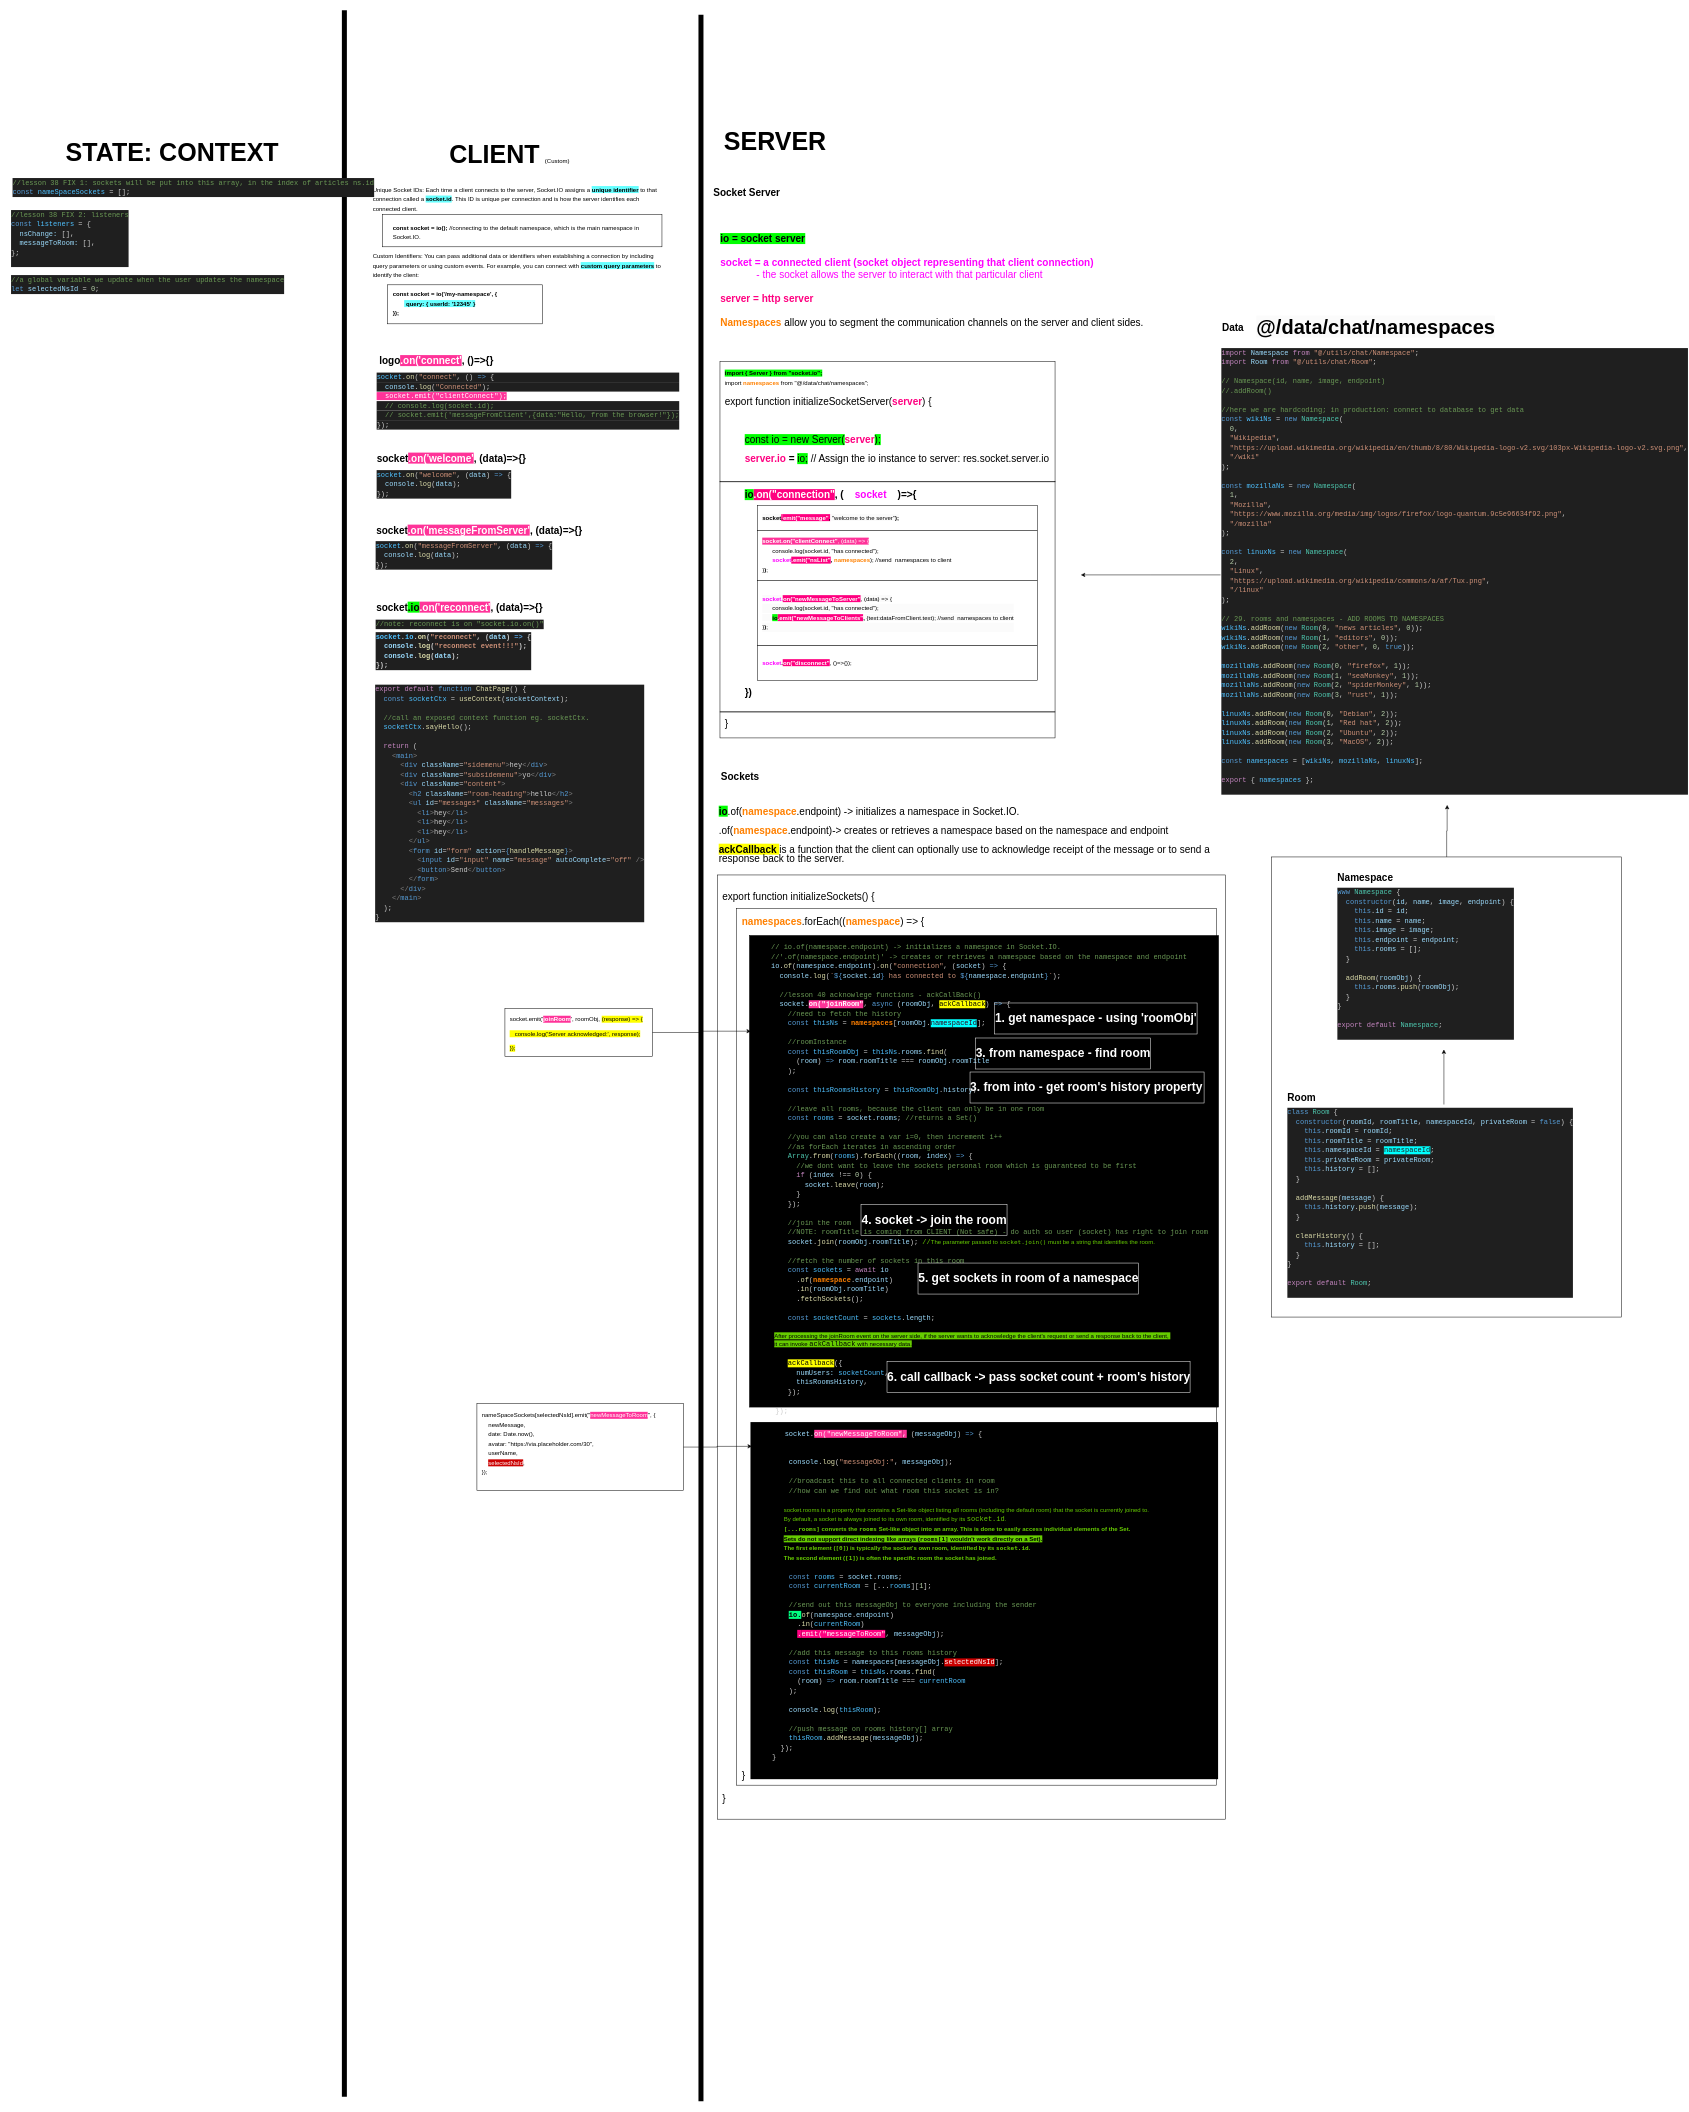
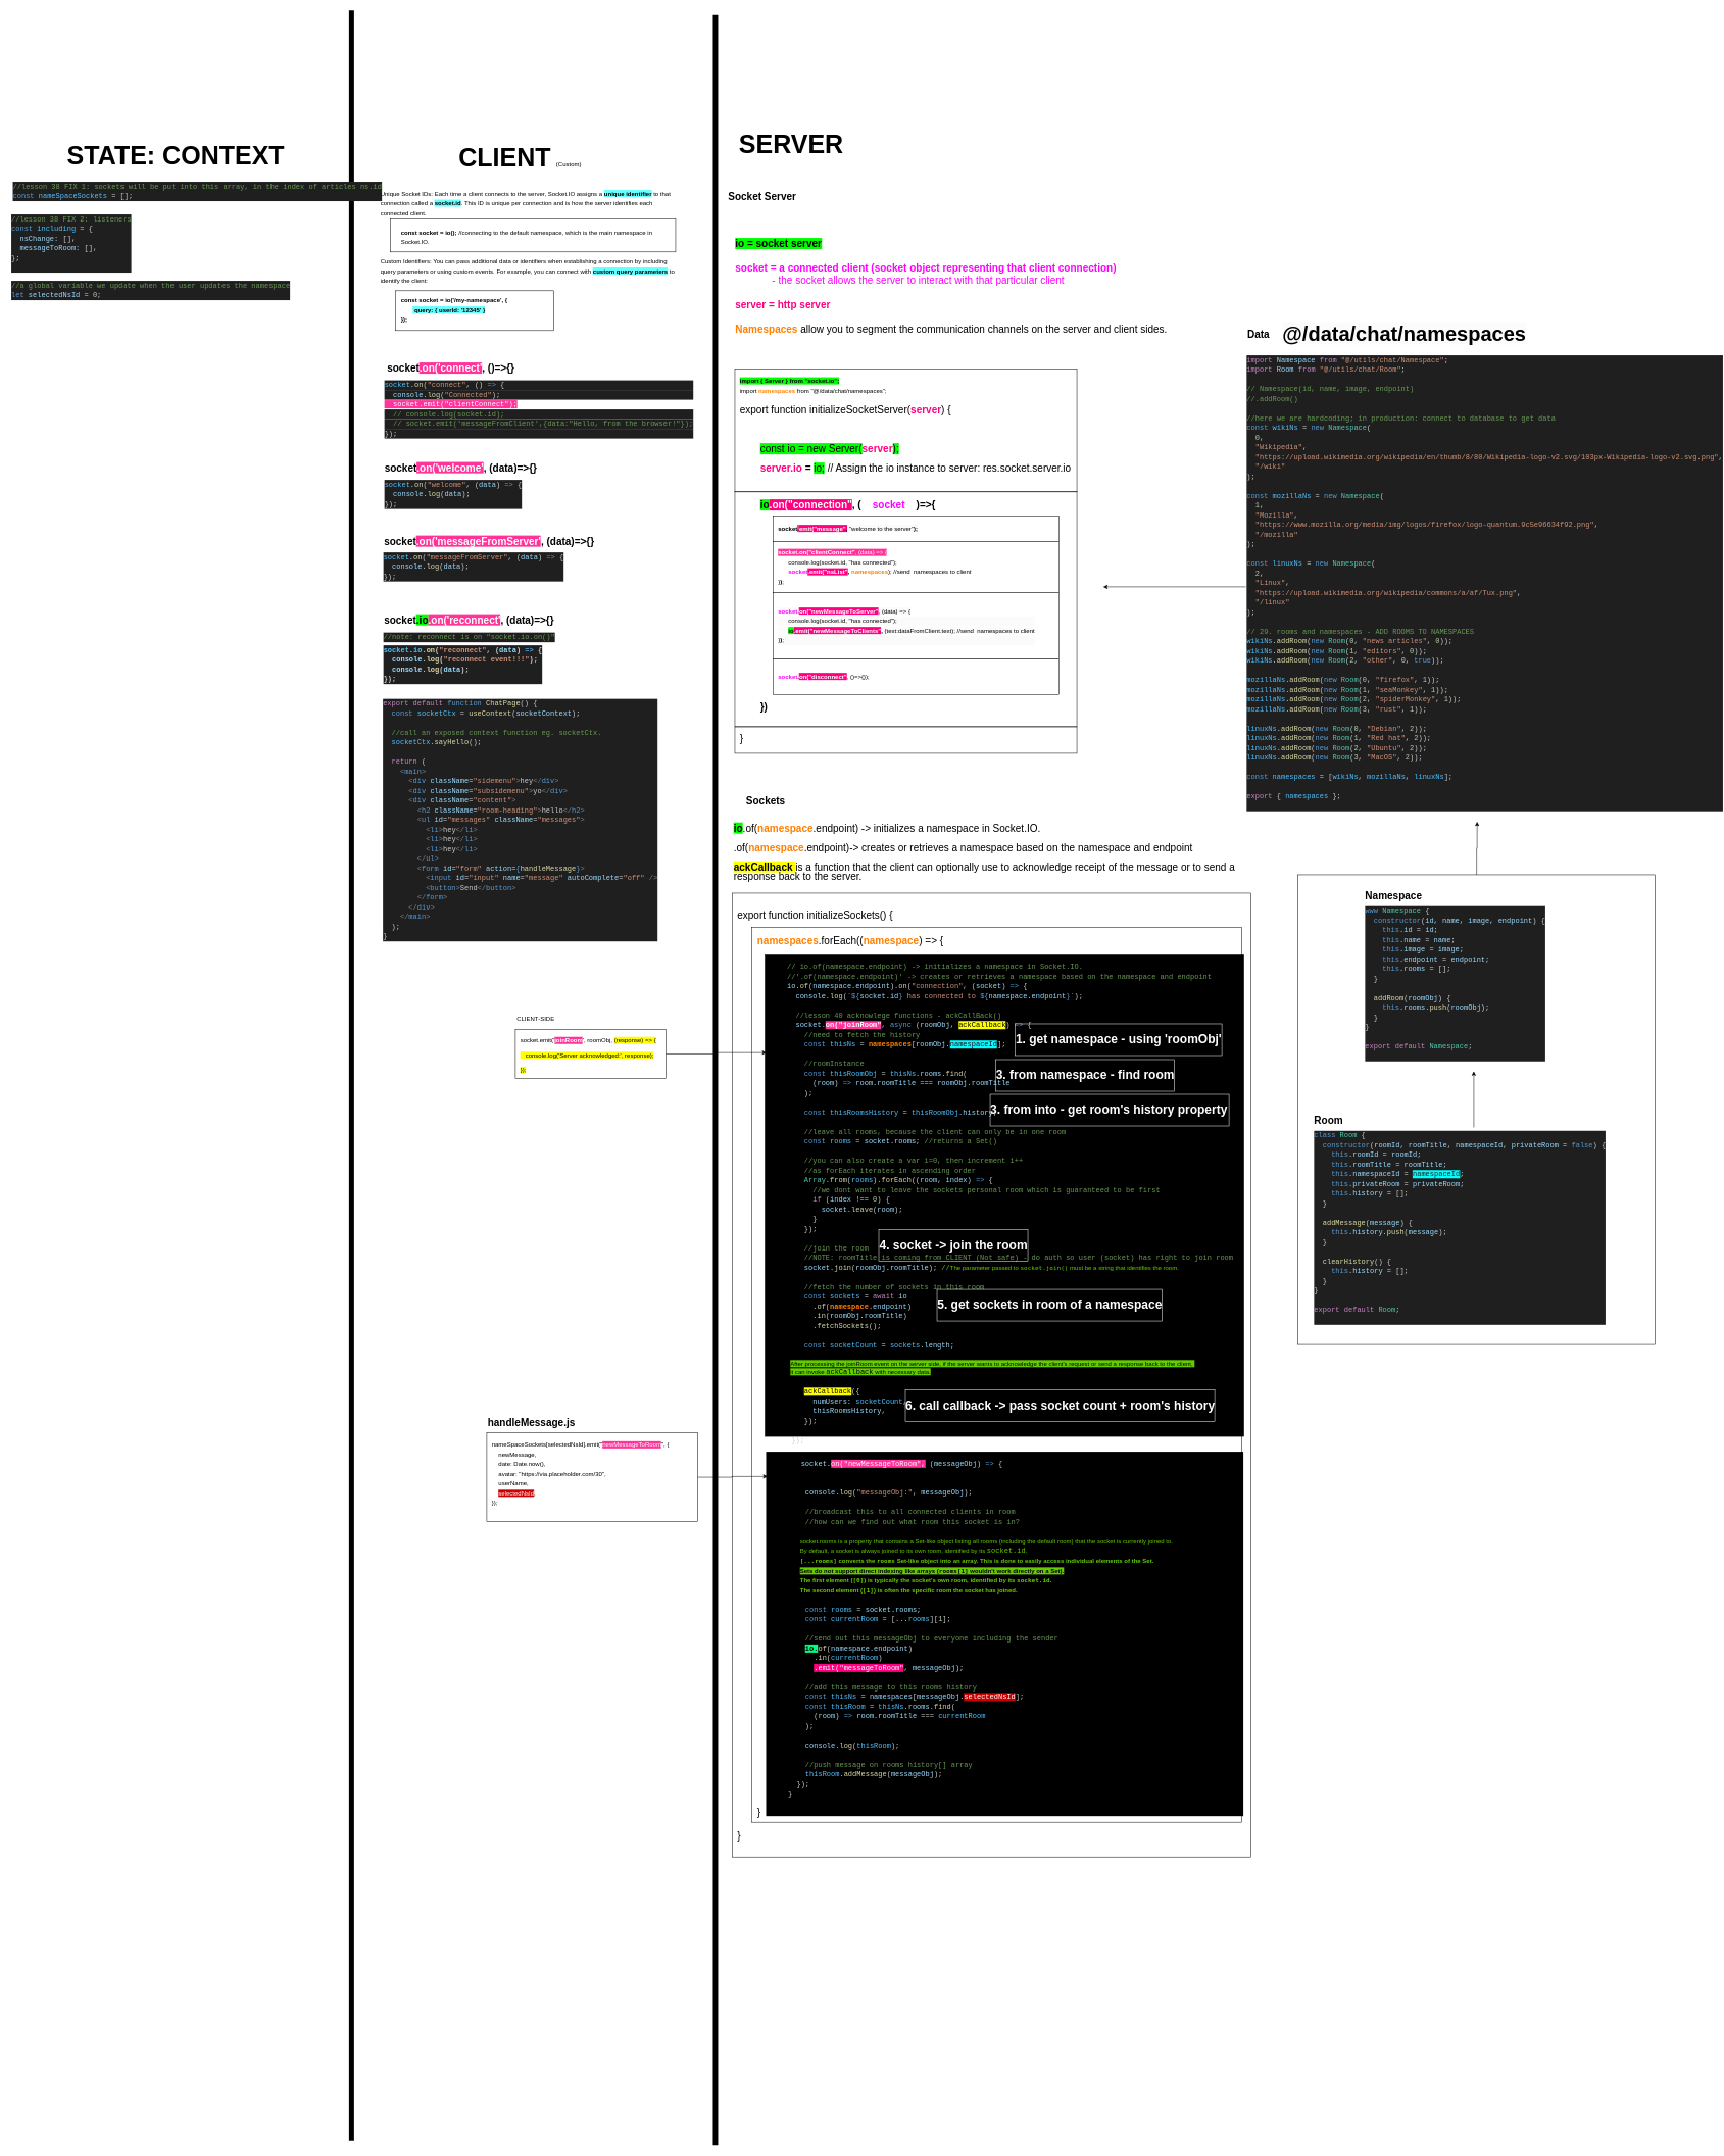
- <mxCell id="56" value="&lt;div style=&quot;color: #cccccc;background-color: #1f1f1f;font-family: Consolas, 'Courier New', monospace;font-weight: normal;font-size: 14px;line-height: 19px;white-space: pre;&quot;&gt;&lt;div&gt;&lt;span style=&quot;color: #6a9955;&quot;&gt;//lesson 38 FIX 2: listeners&lt;/span&gt;&lt;/div&gt;&lt;div&gt;&lt;span style=&quot;color: #569cd6;&quot;&gt;const&lt;/span&gt;&lt;span style=&quot;color: #cccccc;&quot;&gt; &lt;/span&gt;&lt;span style=&quot;color: #4fc1ff;&quot;&gt;listeners&lt;/span&gt;&lt;span style=&quot;color: #cccccc;&quot;&gt; &lt;/span&gt;&lt;span style=&quot;color: #d4d4d4;&quot;&gt;=&lt;/span&gt;&lt;span style=&quot;color: #cccccc;&quot;&gt; {&lt;/span&gt;&lt;/div&gt;&lt;div&gt;&lt;span style=&quot;color: #cccccc;&quot;&gt;&amp;nbsp; &lt;/span&gt;&lt;span style=&quot;color: #9cdcfe;&quot;&gt;nsChange&lt;/span&gt;&lt;span style=&quot;color: #9cdcfe;&quot;&gt;:&lt;/span&gt;&lt;span style=&quot;color: #cccccc;&quot;&gt; [],&lt;/span&gt;&lt;/div&gt;&lt;div&gt;&lt;span style=&quot;color: #cccccc;&quot;&gt;&amp;nbsp; &lt;/span&gt;&lt;span style=&quot;color: #9cdcfe;&quot;&gt;messageToRoom&lt;/span&gt;&lt;span style=&quot;color: #9cdcfe;&quot;&gt;:&lt;/span&gt;&lt;span style=&quot;color: #cccccc;&quot;&gt; [],&lt;/span&gt;&lt;/div&gt;&lt;div&gt;&lt;span style=&quot;color: #cccccc;&quot;&gt;};&lt;/span&gt;&lt;/div&gt;&lt;br&gt;&lt;/div&gt;" style="text;whiteSpace=wrap;html=1;" parent="1" vertex="1"><mxGeometry x="20.004" y="412.996" width="244" height="136" as="geometry" /></mxCell>
+ <mxCell id="56" value="&lt;div style=&quot;color: #cccccc;background-color: #1f1f1f;font-family: Consolas, 'Courier New', monospace;font-weight: normal;font-size: 14px;line-height: 19px;white-space: pre;&quot;&gt;&lt;div&gt;&lt;span style=&quot;color: #6a9955;&quot;&gt;//lesson 38 FIX 2: listeners&lt;/span&gt;&lt;/div&gt;&lt;div&gt;&lt;span style=&quot;color: #569cd6;&quot;&gt;const&lt;/span&gt;&lt;span style=&quot;color: #cccccc;&quot;&gt; &lt;/span&gt;&lt;span style=&quot;color: #4fc1ff;&quot;&gt;including&lt;/span&gt;&lt;span style=&quot;color: #cccccc;&quot;&gt; &lt;/span&gt;&lt;span style=&quot;color: #d4d4d4;&quot;&gt;=&lt;/span&gt;&lt;span style=&quot;color: #cccccc;&quot;&gt; {&lt;/span&gt;&lt;/div&gt;&lt;div&gt;&lt;span style=&quot;color: #cccccc;&quot;&gt;&amp;nbsp; &lt;/span&gt;&lt;span style=&quot;color: #9cdcfe;&quot;&gt;nsChange&lt;/span&gt;&lt;span style=&quot;color: #9cdcfe;&quot;&gt;:&lt;/span&gt;&lt;span style=&quot;color: #cccccc;&quot;&gt; [],&lt;/span&gt;&lt;/div&gt;&lt;div&gt;&lt;span style=&quot;color: #cccccc;&quot;&gt;&amp;nbsp; &lt;/span&gt;&lt;span style=&quot;color: #9cdcfe;&quot;&gt;messageToRoom&lt;/span&gt;&lt;span style=&quot;color: #9cdcfe;&quot;&gt;:&lt;/span&gt;&lt;span style=&quot;color: #cccccc;&quot;&gt; [],&lt;/span&gt;&lt;/div&gt;&lt;div&gt;&lt;span style=&quot;color: #cccccc;&quot;&gt;};&lt;/span&gt;&lt;/div&gt;&lt;br&gt;&lt;/div&gt;" style="text;whiteSpace=wrap;html=1;" parent="1" vertex="1"><mxGeometry x="20.004" y="412.996" width="244" height="136" as="geometry" /></mxCell>
- <mxCell id="65" value="logo&lt;span style=&quot;background-color: rgb(255, 51, 153);&quot;&gt;&lt;font style=&quot;&quot; color=&quot;#ffffff&quot;&gt;.on('connect'&lt;/font&gt;&lt;/span&gt;, ()=&amp;gt;{}" style="text;html=1;align=left;verticalAlign=middle;whiteSpace=wrap;rounded=0;fontSize=20;fontStyle=1" vertex="1" parent="63"><mxGeometry x="5" width="316" height="50" as="geometry" /></mxCell>
+ <mxCell id="65" value="socket&lt;span style=&quot;background-color: rgb(255, 51, 153);&quot;&gt;&lt;font style=&quot;&quot; color=&quot;#ffffff&quot;&gt;.on('connect'&lt;/font&gt;&lt;/span&gt;, ()=&amp;gt;{}" style="text;html=1;align=left;verticalAlign=middle;whiteSpace=wrap;rounded=0;fontSize=20;fontStyle=1" vertex="1" parent="63"><mxGeometry x="5" width="316" height="50" as="geometry" /></mxCell>
- <mxCell id="30" value="&lt;font style=&quot;font-size: 20px;&quot;&gt;&lt;b&gt;Sockets&lt;/b&gt;&lt;/font&gt;" style="text;html=1;align=center;verticalAlign=middle;whiteSpace=wrap;rounded=0;" parent="29" vertex="1"><mxGeometry x="22.656" width="64.732" height="30" as="geometry" /></mxCell>
+ <mxCell id="30" value="&lt;font style=&quot;font-size: 20px;&quot;&gt;&lt;b&gt;Sockets&lt;/b&gt;&lt;/font&gt;" style="text;html=1;align=center;verticalAlign=middle;whiteSpace=wrap;rounded=0;" parent="29" vertex="1"><mxGeometry x="42.656" y="15" width="64.732" height="30" as="geometry" /></mxCell>
+ <mxCell id="45" value="CLIENT-SIDE" style="text;html=1;align=left;verticalAlign=middle;whiteSpace=wrap;rounded=0;" parent="43" vertex="1"><mxGeometry x="1" width="116" height="30" as="geometry" /></mxCell>
+ <mxCell id="73" value="handleMessage.js" style="text;whiteSpace=wrap;fontSize=20;fontStyle=1" vertex="1" parent="71"><mxGeometry width="208" height="36" as="geometry" /></mxCell>
